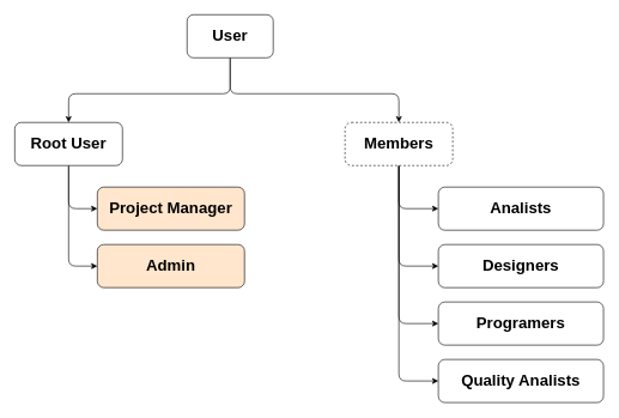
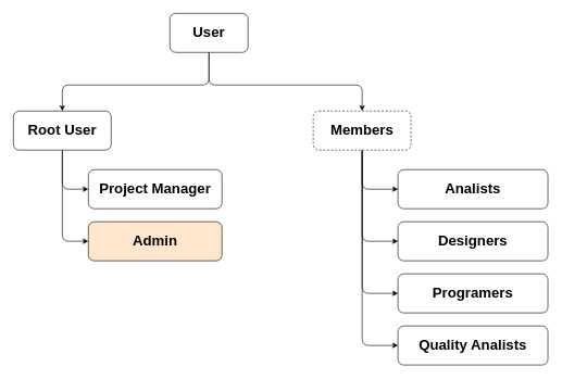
- <mxCell id="13" value="&lt;b&gt;&lt;font style=&quot;font-size: 22px;&quot;&gt;Project Manager&lt;/font&gt;&lt;/b&gt;" style="rounded=1;whiteSpace=wrap;html=1;fillColor=#ffe6cc;" vertex="1" parent="1"><mxGeometry x="135" y="260" width="205" height="60" as="geometry" /></mxCell>
+ <mxCell id="13" value="&lt;b&gt;&lt;font style=&quot;font-size: 22px;&quot;&gt;Project Manager&lt;/font&gt;&lt;/b&gt;" style="rounded=1;whiteSpace=wrap;html=1;" vertex="1" parent="1"><mxGeometry x="135" y="260" width="205" height="60" as="geometry" /></mxCell>
